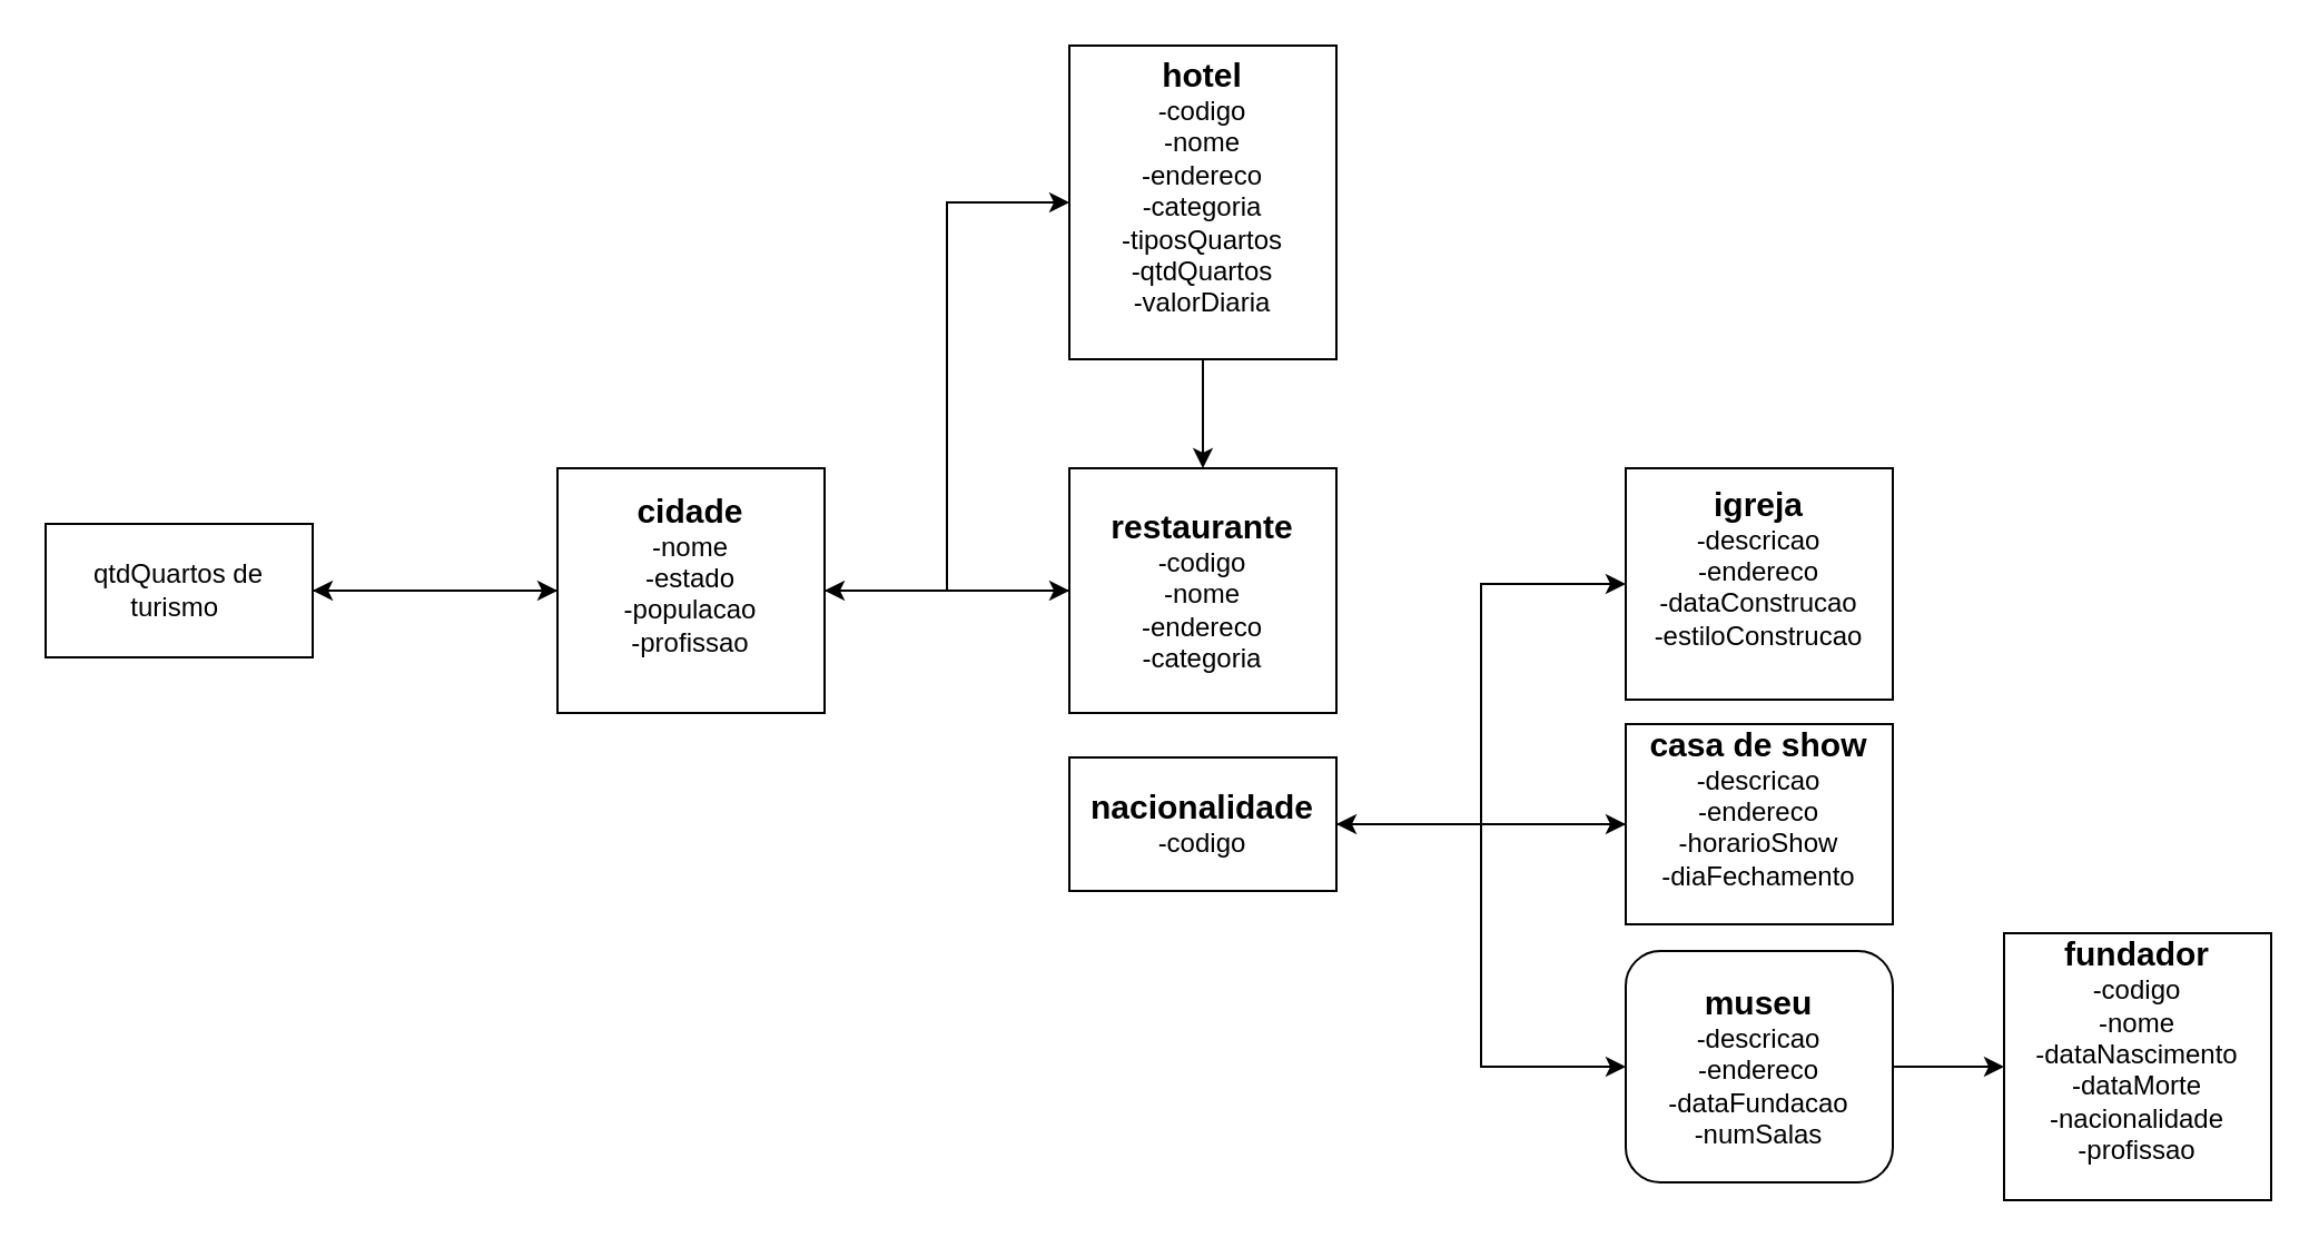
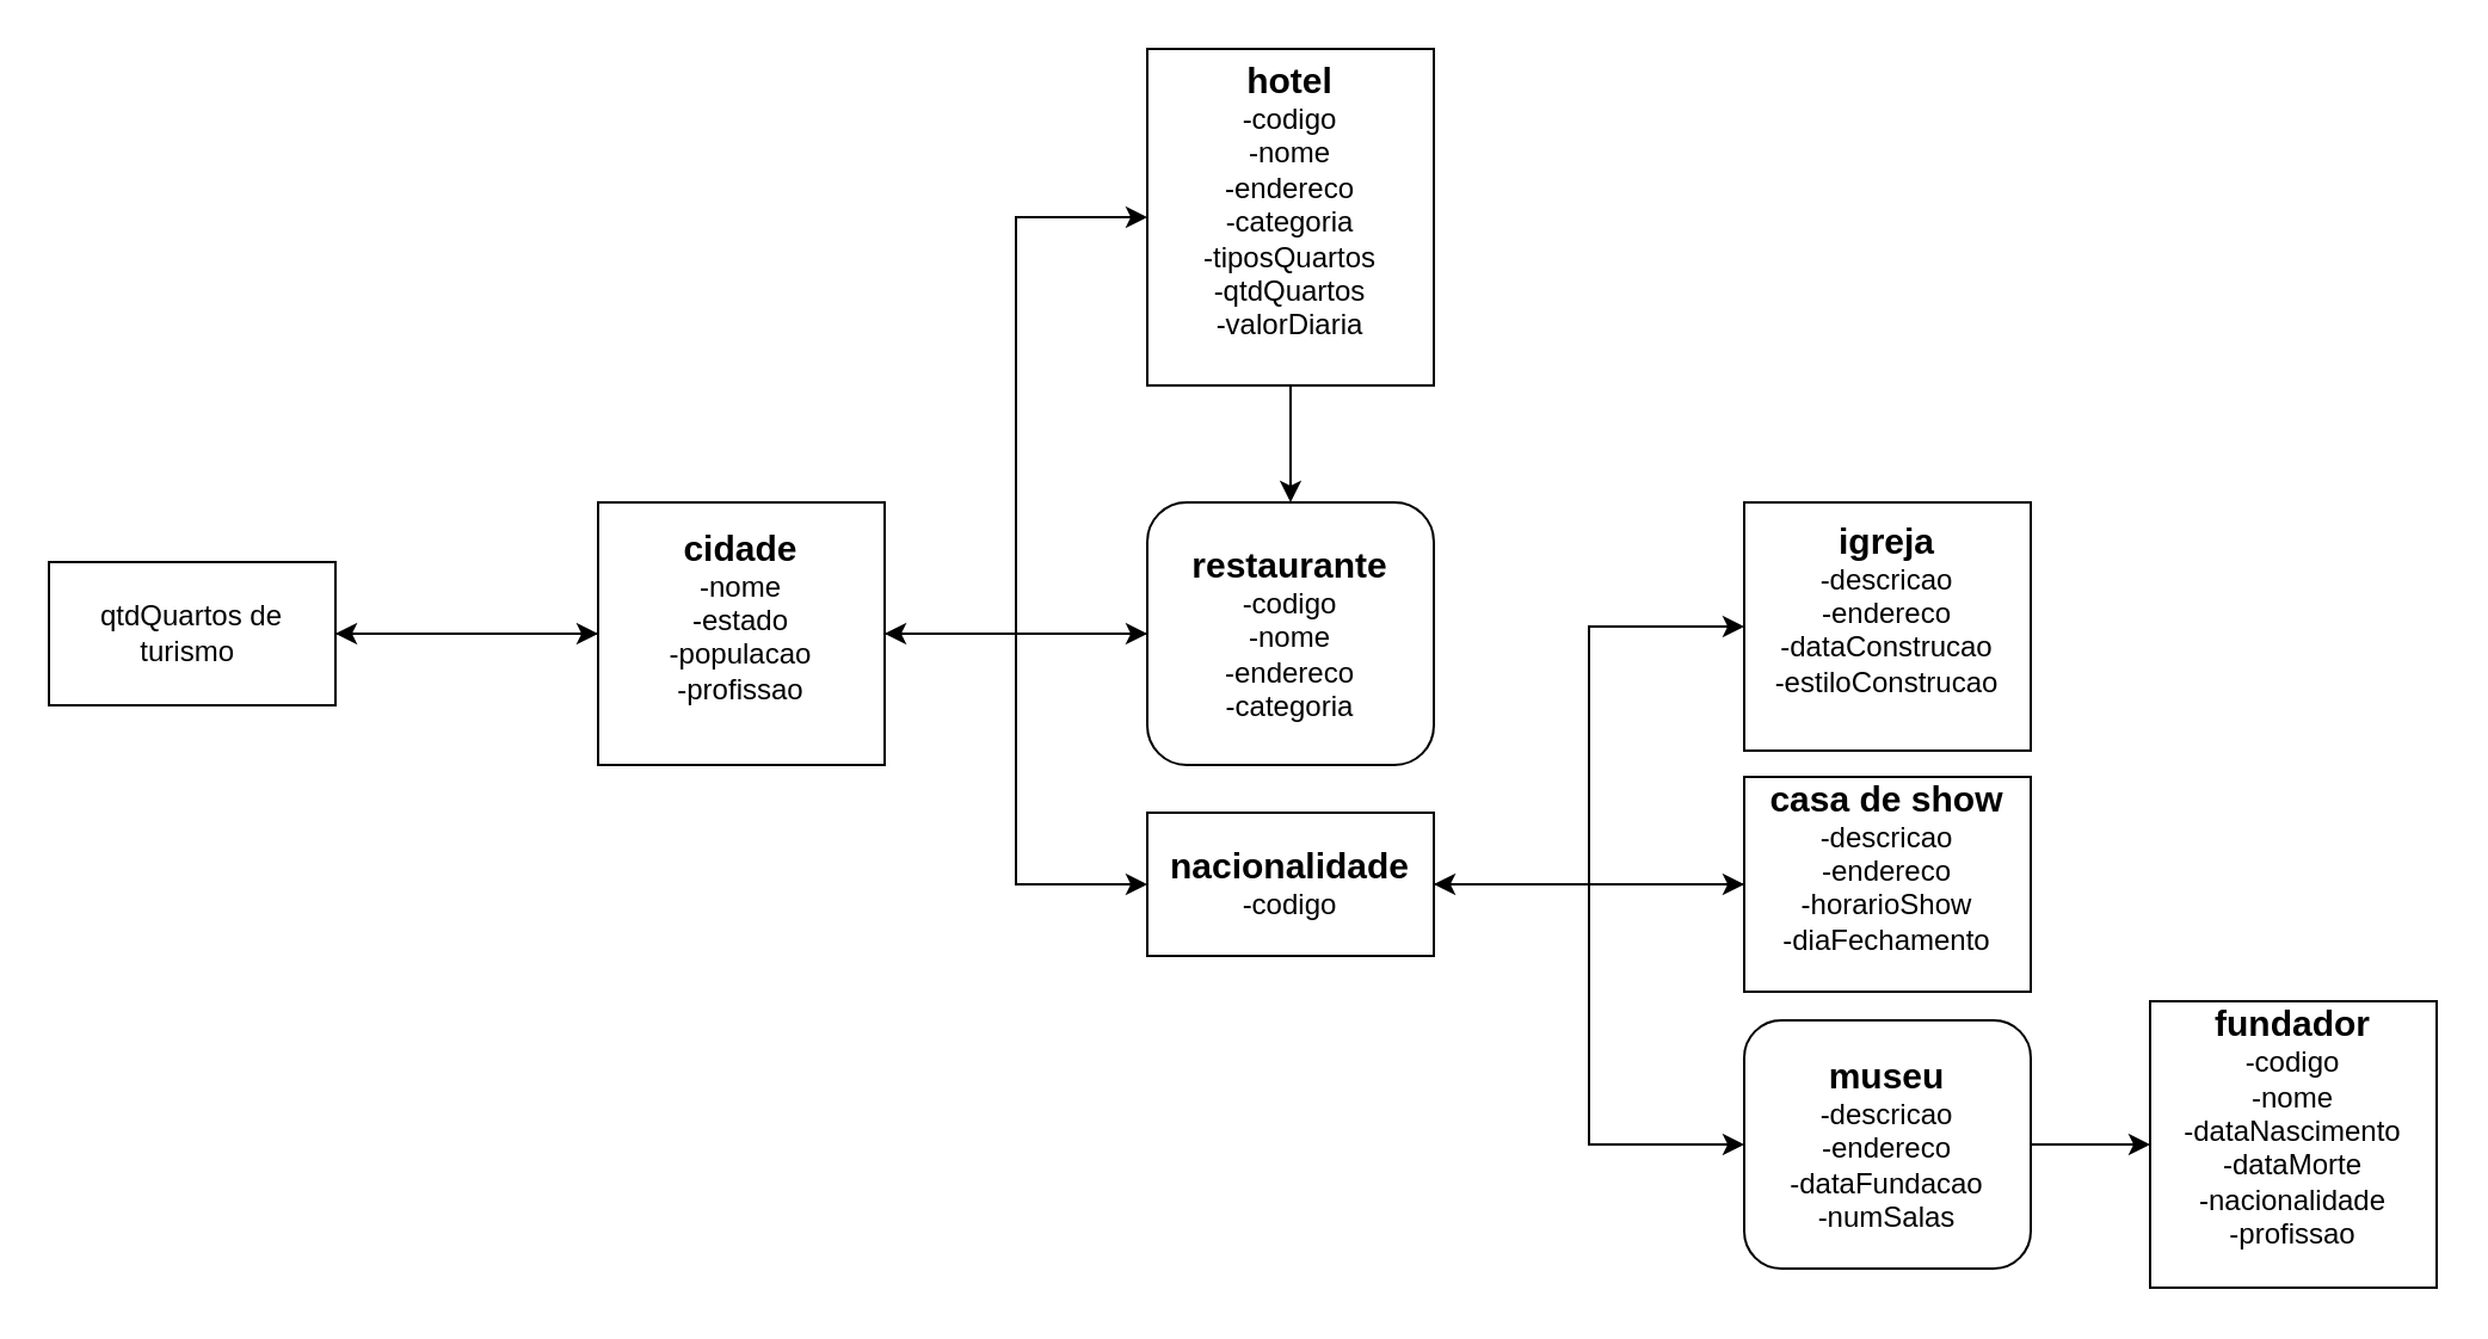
- <mxCell id="12" value="&lt;font&gt;&lt;b&gt;&lt;font style=&quot;font-size: 15px&quot;&gt;restaurante&lt;/font&gt;&lt;/b&gt;&lt;br&gt;&lt;span style=&quot;font-size: 12px&quot;&gt;-codigo&lt;br&gt;-nome&lt;br&gt;&lt;/span&gt;-endereco&lt;br&gt;-categoria&lt;br&gt;&lt;/font&gt;" style="rounded=0;whiteSpace=wrap;html=1;" parent="1" vertex="1"><mxGeometry x="480" y="210" width="120" height="110" as="geometry" /></mxCell>
+ <mxCell id="12" value="&lt;font&gt;&lt;b&gt;&lt;font style=&quot;font-size: 15px&quot;&gt;restaurante&lt;/font&gt;&lt;/b&gt;&lt;br&gt;&lt;span style=&quot;font-size: 12px&quot;&gt;-codigo&lt;br&gt;-nome&lt;br&gt;&lt;/span&gt;-endereco&lt;br&gt;-categoria&lt;br&gt;&lt;/font&gt;" style="whiteSpace=wrap;html=1;rounded=1;" parent="1" vertex="1"><mxGeometry x="480" y="210" width="120" height="110" as="geometry" /></mxCell>
+ <mxCell id="6" style="edgeStyle=orthogonalEdgeStyle;rounded=0;orthogonalLoop=1;jettySize=auto;html=1;exitX=1;exitY=0.5;exitDx=0;exitDy=0;entryX=0;entryY=0.5;entryDx=0;entryDy=0;" parent="1" source="8" target="16" edge="1"><mxGeometry relative="1" as="geometry" /></mxCell>
